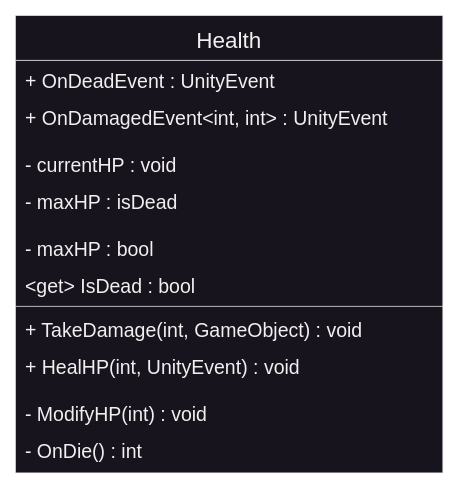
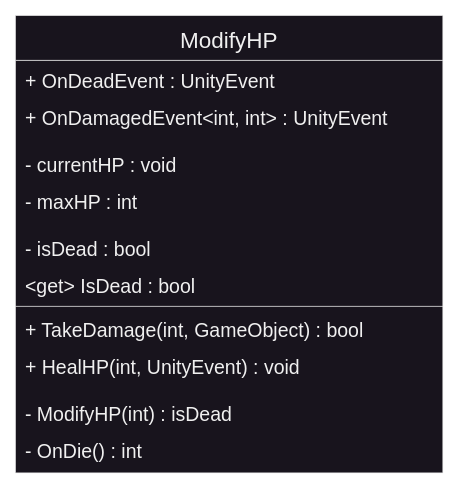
- <mxCell id="2" value="Health" style="swimlane;fontStyle=0;align=center;verticalAlign=middle;childLayout=stackLayout;horizontal=1;startSize=60;horizontalStack=0;resizeParent=1;resizeLast=0;collapsible=1;marginBottom=0;rounded=0;shadow=0;strokeWidth=1;spacingTop=0;spacingBottom=0;spacingRight=0;fillColor=#18141D;swimlaneFillColor=#18141D;fillStyle=solid;fontColor=#F0F0F0;strokeColor=#F0F0F0;fontSize=30;" vertex="1" parent="1"><mxGeometry x="20" y="20" width="570" height="610" as="geometry"><mxRectangle x="-791.5" y="-581" width="160" height="26" as="alternateBounds" /></mxGeometry></mxCell>
+ <mxCell id="2" value="ModifyHP" style="swimlane;fontStyle=0;align=center;verticalAlign=middle;childLayout=stackLayout;horizontal=1;startSize=60;horizontalStack=0;resizeParent=1;resizeLast=0;collapsible=1;marginBottom=0;rounded=0;shadow=0;strokeWidth=1;spacingTop=0;spacingBottom=0;spacingRight=0;fillColor=#18141D;swimlaneFillColor=#18141D;fillStyle=solid;fontColor=#F0F0F0;strokeColor=#F0F0F0;fontSize=30;" vertex="1" parent="1"><mxGeometry x="20" y="20" width="570" height="610" as="geometry"><mxRectangle x="-791.5" y="-581" width="160" height="26" as="alternateBounds" /></mxGeometry></mxCell>
- <mxCell id="7" value=" - maxHP : isDead" style="text;align=left;verticalAlign=middle;spacingLeft=4;spacingRight=4;overflow=hidden;rotatable=0;points=[[0,0.5],[1,0.5]];portConstraint=eastwest;rounded=0;shadow=0;html=0;fontColor=#F0F0F0;fontSize=26;" vertex="1" parent="2"><mxGeometry y="222" width="570" height="50" as="geometry" /></mxCell>
+ <mxCell id="7" value=" - maxHP : int" style="text;align=left;verticalAlign=middle;spacingLeft=4;spacingRight=4;overflow=hidden;rotatable=0;points=[[0,0.5],[1,0.5]];portConstraint=eastwest;rounded=0;shadow=0;html=0;fontColor=#F0F0F0;fontSize=26;" vertex="1" parent="2"><mxGeometry y="222" width="570" height="50" as="geometry" /></mxCell>
- <mxCell id="9" value=" - maxHP : bool" style="text;align=left;verticalAlign=middle;spacingLeft=4;spacingRight=4;overflow=hidden;rotatable=0;points=[[0,0.5],[1,0.5]];portConstraint=eastwest;rounded=0;shadow=0;html=0;fontColor=#F0F0F0;fontSize=26;" vertex="1" parent="2"><mxGeometry y="284" width="570" height="50" as="geometry" /></mxCell>
+ <mxCell id="9" value=" - isDead : bool" style="text;align=left;verticalAlign=middle;spacingLeft=4;spacingRight=4;overflow=hidden;rotatable=0;points=[[0,0.5],[1,0.5]];portConstraint=eastwest;rounded=0;shadow=0;html=0;fontColor=#F0F0F0;fontSize=26;" vertex="1" parent="2"><mxGeometry y="284" width="570" height="50" as="geometry" /></mxCell>
- <mxCell id="12" value=" + TakeDamage(int, GameObject) : void" style="text;align=left;verticalAlign=middle;spacingLeft=4;spacingRight=4;overflow=hidden;rotatable=0;points=[[0,0.5],[1,0.5]];portConstraint=eastwest;rounded=0;shadow=0;html=0;fontColor=#F0F0F0;fontSize=26;" vertex="1" parent="2"><mxGeometry y="392" width="570" height="50" as="geometry" /></mxCell>
+ <mxCell id="12" value=" + TakeDamage(int, GameObject) : bool" style="text;align=left;verticalAlign=middle;spacingLeft=4;spacingRight=4;overflow=hidden;rotatable=0;points=[[0,0.5],[1,0.5]];portConstraint=eastwest;rounded=0;shadow=0;html=0;fontColor=#F0F0F0;fontSize=26;" vertex="1" parent="2"><mxGeometry y="392" width="570" height="50" as="geometry" /></mxCell>
- <mxCell id="15" value=" - ModifyHP(int) : void" style="text;align=left;verticalAlign=middle;spacingLeft=4;spacingRight=4;overflow=hidden;rotatable=0;points=[[0,0.5],[1,0.5]];portConstraint=eastwest;rounded=0;shadow=0;html=0;fontColor=#F0F0F0;fontSize=26;" vertex="1" parent="2"><mxGeometry y="504" width="570" height="50" as="geometry" /></mxCell>
+ <mxCell id="15" value=" - ModifyHP(int) : isDead" style="text;align=left;verticalAlign=middle;spacingLeft=4;spacingRight=4;overflow=hidden;rotatable=0;points=[[0,0.5],[1,0.5]];portConstraint=eastwest;rounded=0;shadow=0;html=0;fontColor=#F0F0F0;fontSize=26;" vertex="1" parent="2"><mxGeometry y="504" width="570" height="50" as="geometry" /></mxCell>
